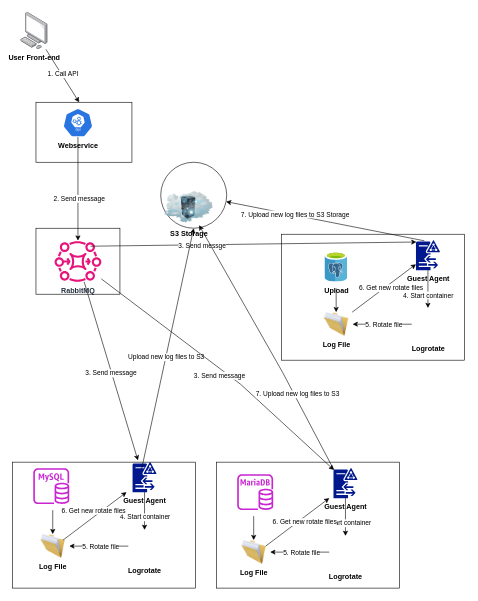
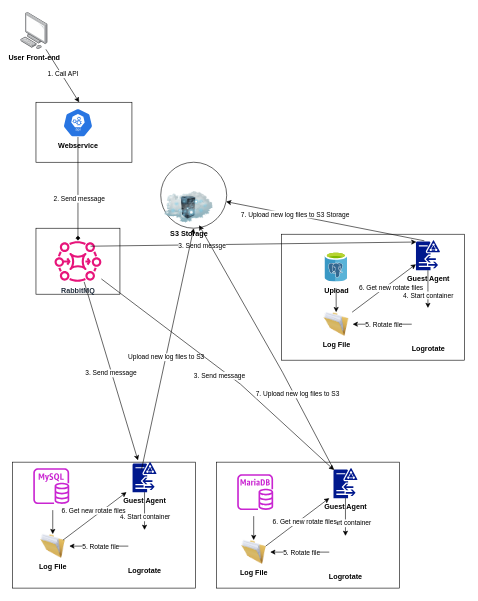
- <mxCell id="18" value="" style="endArrow=classic;html=1;rounded=0;" edge="1" parent="1" source="4" target="7"><mxGeometry width="50" height="50" relative="1" as="geometry"><mxPoint x="330" y="440" as="sourcePoint" /><mxPoint x="380" y="390" as="targetPoint" /></mxGeometry></mxCell>
+ <mxCell id="18" value="" style="endArrow=diamond;html=1;rounded=0;" edge="1" parent="1" source="4" target="7"><mxGeometry width="50" height="50" relative="1" as="geometry"><mxPoint x="330" y="440" as="sourcePoint" /><mxPoint x="380" y="390" as="targetPoint" /></mxGeometry></mxCell>
